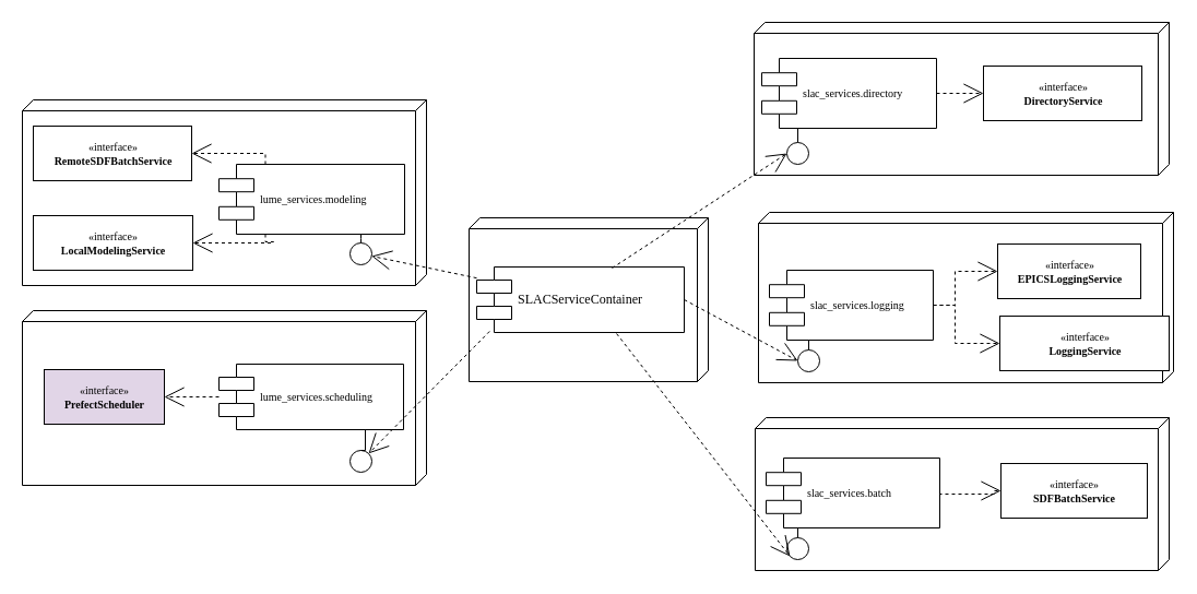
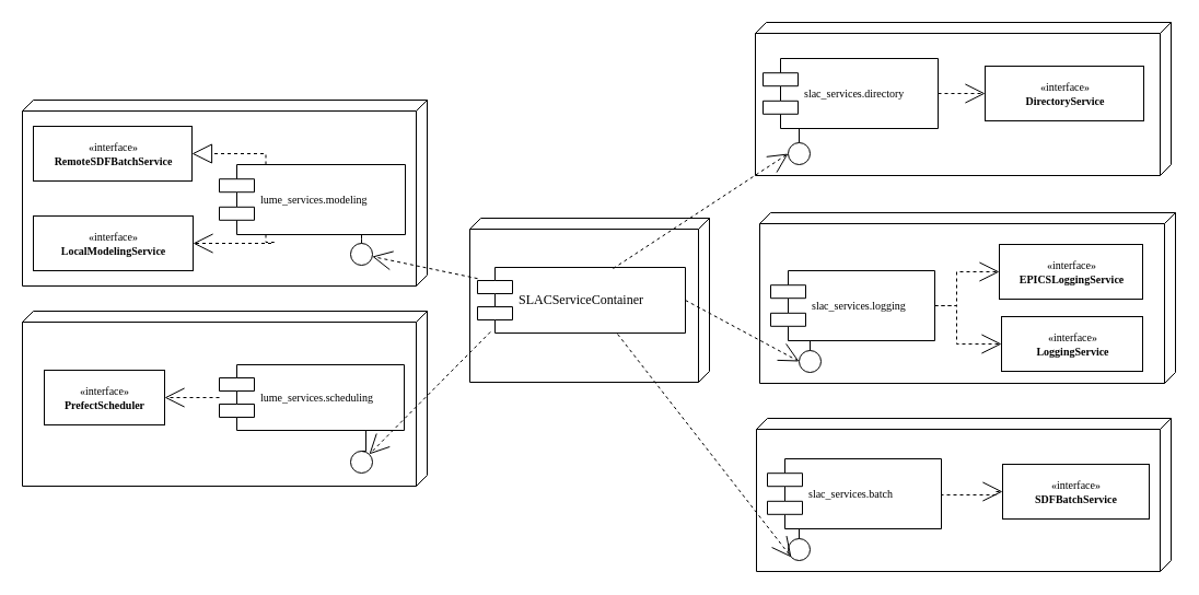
- <mxCell id="19" style="edgeStyle=orthogonalEdgeStyle;rounded=0;html=1;labelBackgroundColor=none;startArrow=none;startFill=0;startSize=8;endArrow=open;endFill=0;endSize=16;fontFamily=Verdana;fontSize=12;dashed=1;entryX=1;entryY=0.5;entryDx=0;entryDy=0;exitX=0.25;exitY=0;exitDx=0;exitDy=0;" parent="1" source="6" target="18" edge="1"><mxGeometry relative="1" as="geometry"><Array as="points" /><mxPoint x="350" y="195" as="sourcePoint" /><mxPoint x="270" y="221" as="targetPoint" /></mxGeometry></mxCell>
+ <mxCell id="19" style="edgeStyle=orthogonalEdgeStyle;rounded=0;html=1;labelBackgroundColor=none;startArrow=none;startFill=0;startSize=8;endArrow=block;endFill=0;endSize=16;fontFamily=Verdana;fontSize=12;dashed=1;entryX=1;entryY=0.5;entryDx=0;entryDy=0;exitX=0.25;exitY=0;exitDx=0;exitDy=0;" parent="1" source="6" target="18" edge="1"><mxGeometry relative="1" as="geometry"><Array as="points" /><mxPoint x="350" y="195" as="sourcePoint" /><mxPoint x="270" y="221" as="targetPoint" /></mxGeometry></mxCell>
- <mxCell id="32" value="&lt;div&gt;&lt;font style=&quot;font-size: 10px&quot;&gt;«interface»&lt;b&gt;&lt;br&gt;&lt;/b&gt;&lt;/font&gt;&lt;/div&gt;&lt;div style=&quot;font-size: 10px&quot;&gt;&lt;b&gt;&lt;font style=&quot;font-size: 10px&quot; size=&quot;3&quot;&gt;LoggingService&lt;/font&gt;&lt;br&gt;&lt;/b&gt;&lt;/div&gt;" style="html=1;rounded=0;shadow=0;comic=0;labelBackgroundColor=none;strokeWidth=1;fontFamily=Verdana;fontSize=12;align=center;" vertex="1" parent="1"><mxGeometry x="915" y="289" width="155" height="50" as="geometry" /></mxCell>
+ <mxCell id="32" value="&lt;div&gt;&lt;font style=&quot;font-size: 10px&quot;&gt;«interface»&lt;b&gt;&lt;br&gt;&lt;/b&gt;&lt;/font&gt;&lt;/div&gt;&lt;div style=&quot;font-size: 10px&quot;&gt;&lt;b&gt;&lt;font style=&quot;font-size: 10px&quot; size=&quot;3&quot;&gt;LoggingService&lt;/font&gt;&lt;br&gt;&lt;/b&gt;&lt;/div&gt;" style="html=1;rounded=0;shadow=0;comic=0;labelBackgroundColor=none;strokeWidth=1;fontFamily=Verdana;fontSize=12;align=center;" vertex="1" parent="1"><mxGeometry x="915" y="289" width="129" height="50" as="geometry" /></mxCell>
- <mxCell id="9" value="&lt;div&gt;&lt;font style=&quot;font-size: 10px&quot;&gt;«interface»&lt;br&gt;&lt;/font&gt;&lt;/div&gt;&lt;div style=&quot;font-size: 10px&quot;&gt;&lt;b&gt;PrefectScheduler&lt;/b&gt;&lt;br&gt;&lt;/div&gt;" style="html=1;rounded=0;shadow=0;comic=0;labelBackgroundColor=none;strokeWidth=1;fontFamily=Verdana;fontSize=12;align=center;fillColor=#e1d5e7;" parent="1" vertex="1"><mxGeometry x="40" y="338" width="110" height="50" as="geometry" /></mxCell>
+ <mxCell id="9" value="&lt;div&gt;&lt;font style=&quot;font-size: 10px&quot;&gt;«interface»&lt;br&gt;&lt;/font&gt;&lt;/div&gt;&lt;div style=&quot;font-size: 10px&quot;&gt;&lt;b&gt;PrefectScheduler&lt;/b&gt;&lt;br&gt;&lt;/div&gt;" style="html=1;rounded=0;shadow=0;comic=0;labelBackgroundColor=none;strokeWidth=1;fontFamily=Verdana;fontSize=12;align=center;" parent="1" vertex="1"><mxGeometry x="40" y="338" width="110" height="50" as="geometry" /></mxCell>
